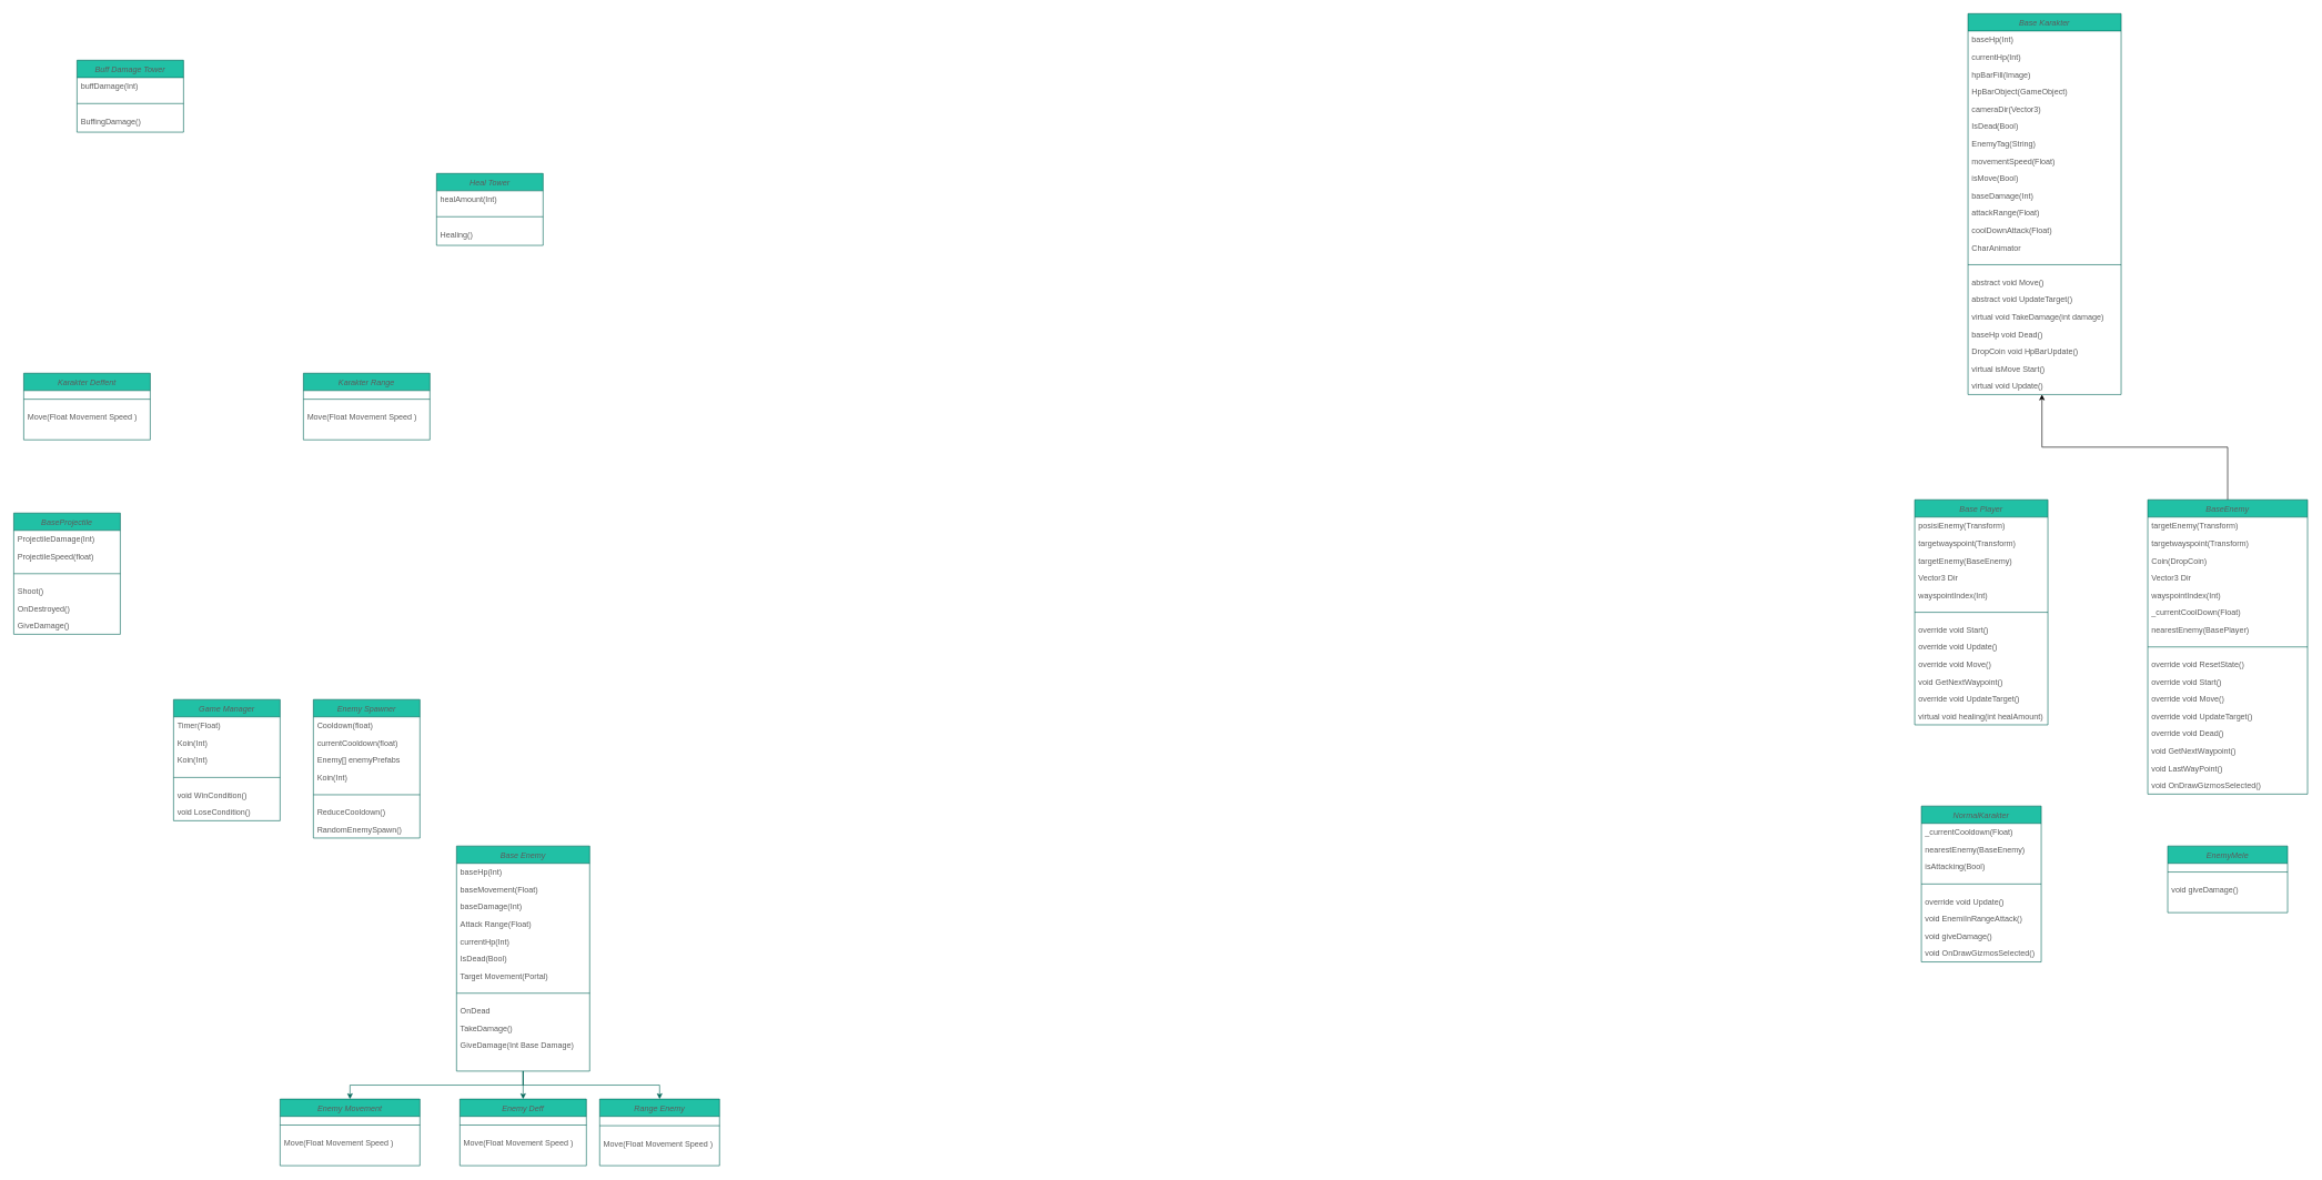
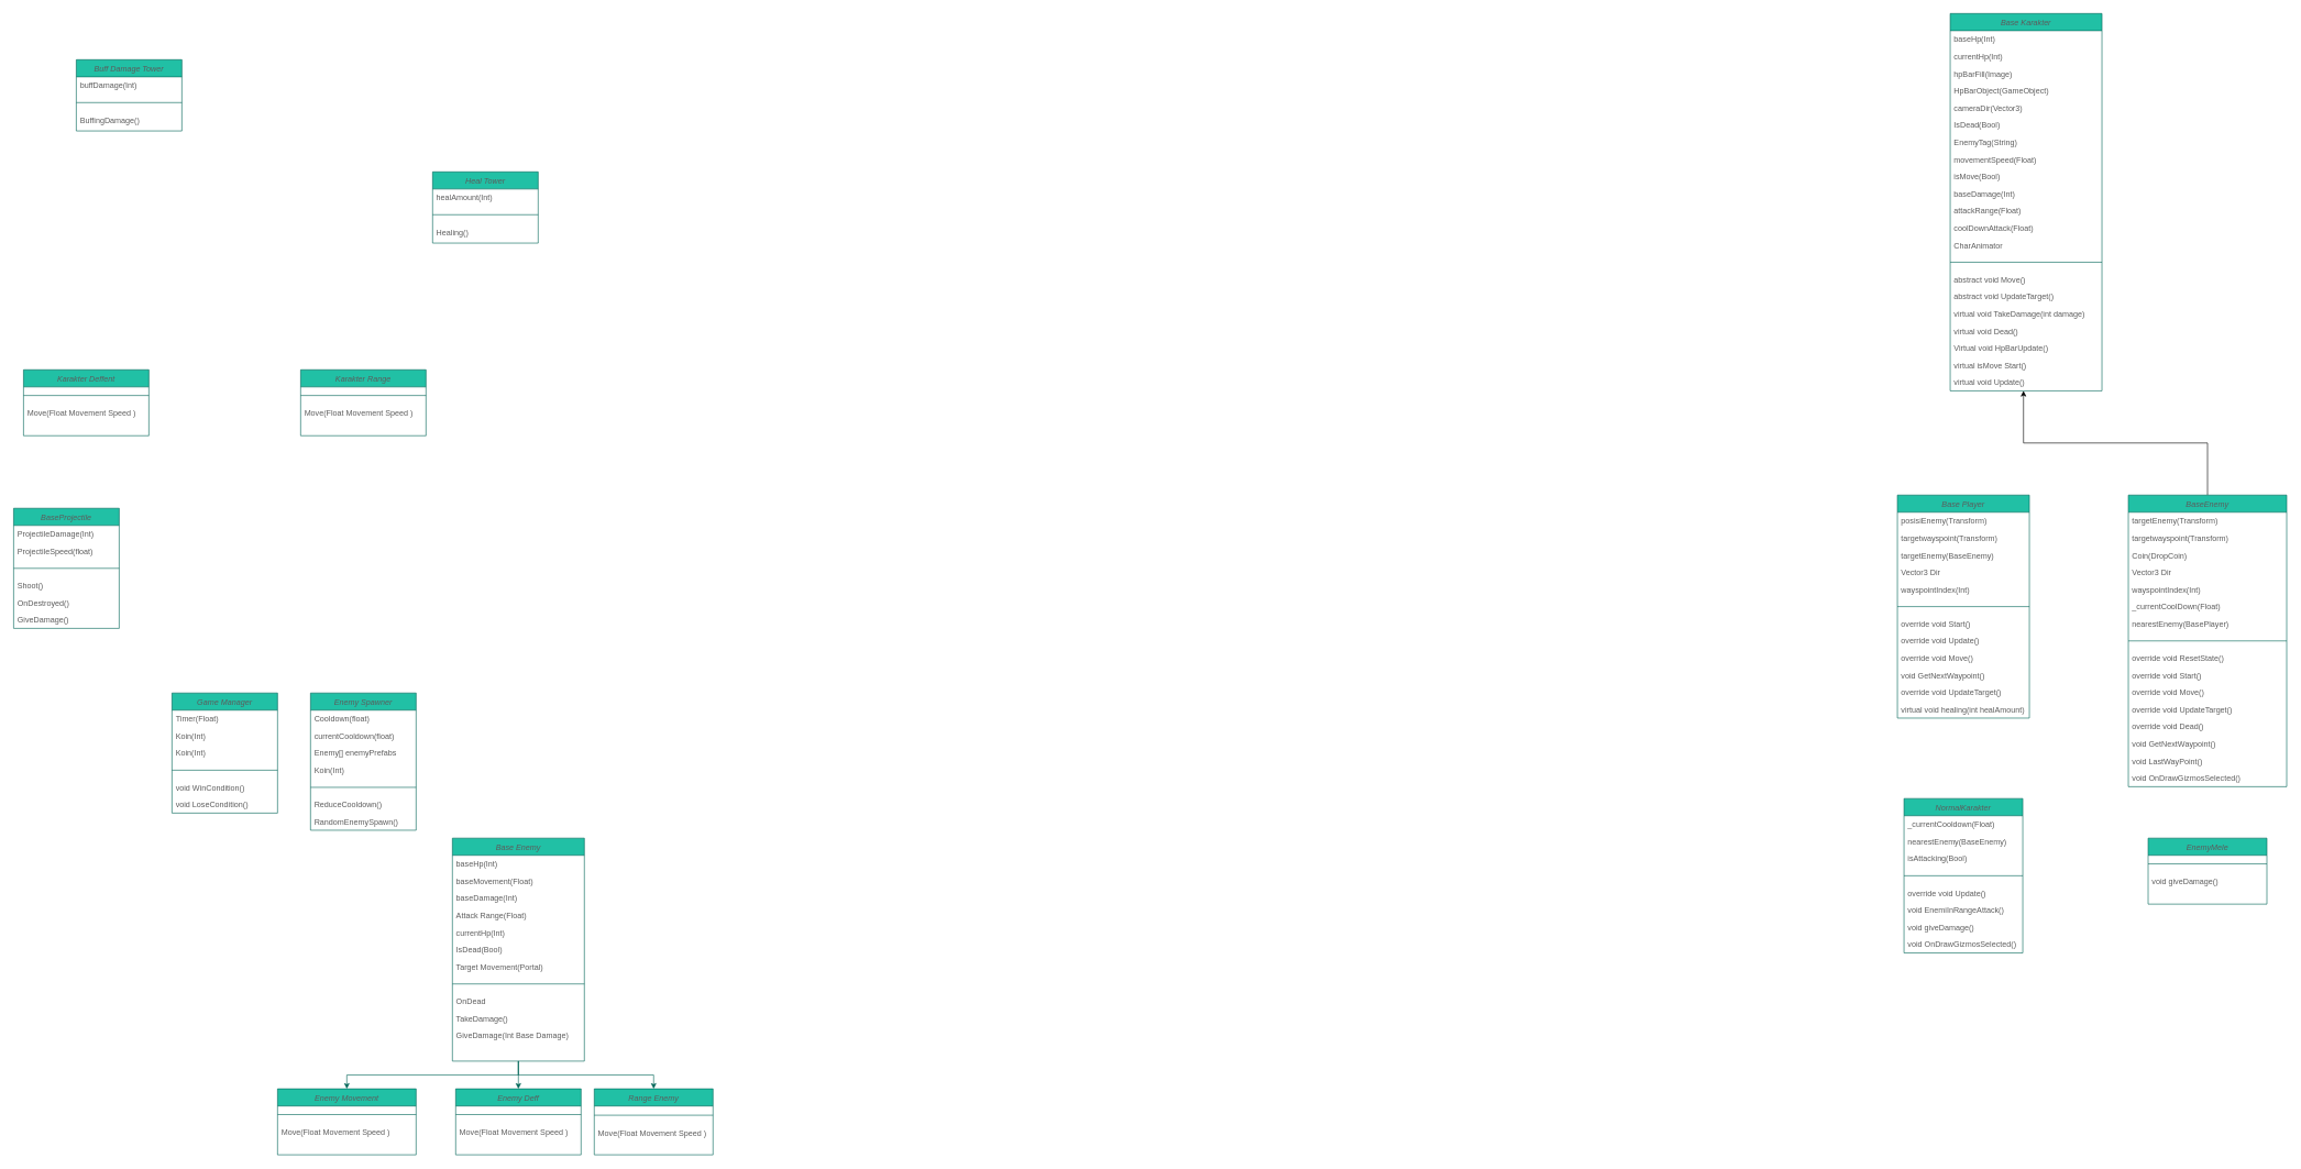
- <mxCell id="102" value="baseHp void Dead()" style="text;align=left;verticalAlign=top;spacingLeft=4;spacingRight=4;overflow=hidden;rotatable=0;points=[[0,0.5],[1,0.5]];portConstraint=eastwest;fontColor=#5C5C5C;" vertex="1" parent="84"><mxGeometry y="468" width="230" height="26" as="geometry" /></mxCell>
+ <mxCell id="102" value="virtual void Dead()" style="text;align=left;verticalAlign=top;spacingLeft=4;spacingRight=4;overflow=hidden;rotatable=0;points=[[0,0.5],[1,0.5]];portConstraint=eastwest;fontColor=#5C5C5C;" vertex="1" parent="84"><mxGeometry y="468" width="230" height="26" as="geometry" /></mxCell>
- <mxCell id="103" value="DropCoin void HpBarUpdate()" style="text;align=left;verticalAlign=top;spacingLeft=4;spacingRight=4;overflow=hidden;rotatable=0;points=[[0,0.5],[1,0.5]];portConstraint=eastwest;fontColor=#5C5C5C;" vertex="1" parent="84"><mxGeometry y="494" width="230" height="26" as="geometry" /></mxCell>
+ <mxCell id="103" value="Virtual void HpBarUpdate()" style="text;align=left;verticalAlign=top;spacingLeft=4;spacingRight=4;overflow=hidden;rotatable=0;points=[[0,0.5],[1,0.5]];portConstraint=eastwest;fontColor=#5C5C5C;" vertex="1" parent="84"><mxGeometry y="494" width="230" height="26" as="geometry" /></mxCell>
